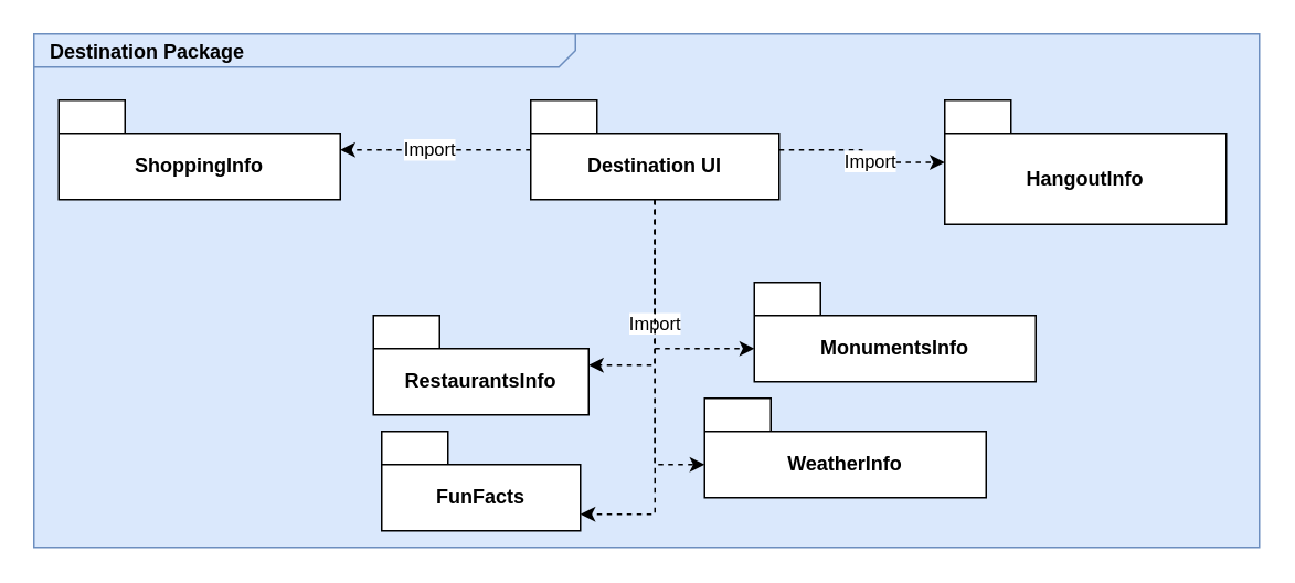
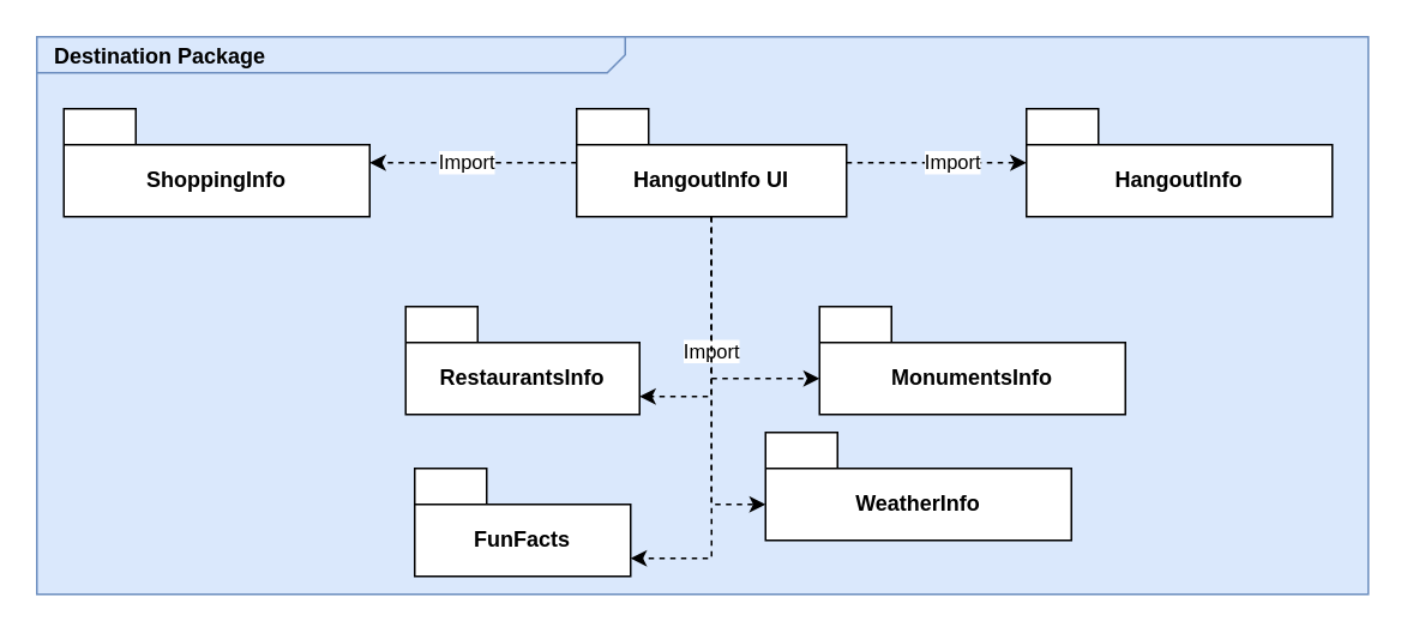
- <mxCell id="16" value="HangoutInfo" style="shape=folder;fontStyle=1;tabWidth=40;tabHeight=20;tabPosition=left;html=1;boundedLbl=1;whiteSpace=wrap;" vertex="1" parent="1"><mxGeometry x="570" y="60" width="170" height="75" as="geometry" /></mxCell>
+ <mxCell id="16" value="HangoutInfo" style="shape=folder;fontStyle=1;tabWidth=40;tabHeight=20;tabPosition=left;html=1;boundedLbl=1;whiteSpace=wrap;" vertex="1" parent="1"><mxGeometry x="570" y="60" width="170" height="60" as="geometry" /></mxCell>
- <mxCell id="9" value="Destination UI" style="shape=folder;fontStyle=1;tabWidth=40;tabHeight=20;tabPosition=left;html=1;boundedLbl=1;whiteSpace=wrap;" parent="1" vertex="1"><mxGeometry x="320" y="60" width="150" height="60" as="geometry" /></mxCell>
+ <mxCell id="9" value="HangoutInfo UI" style="shape=folder;fontStyle=1;tabWidth=40;tabHeight=20;tabPosition=left;html=1;boundedLbl=1;whiteSpace=wrap;" parent="1" vertex="1"><mxGeometry x="320" y="60" width="150" height="60" as="geometry" /></mxCell>
- <mxCell id="10" value="RestaurantsInfo" style="shape=folder;fontStyle=1;tabWidth=40;tabHeight=20;tabPosition=left;html=1;boundedLbl=1;whiteSpace=wrap;" parent="1" vertex="1"><mxGeometry x="225" y="190" width="130" height="60" as="geometry" /></mxCell>
+ <mxCell id="10" value="RestaurantsInfo" style="shape=folder;fontStyle=1;tabWidth=40;tabHeight=20;tabPosition=left;html=1;boundedLbl=1;whiteSpace=wrap;" parent="1" vertex="1"><mxGeometry x="225" y="170" width="130" height="60" as="geometry" /></mxCell>
